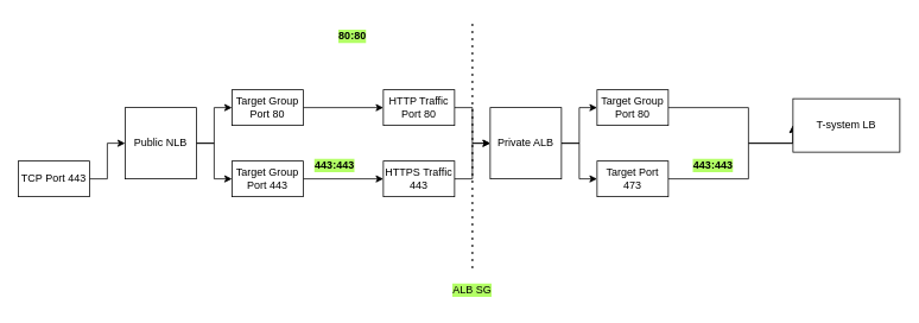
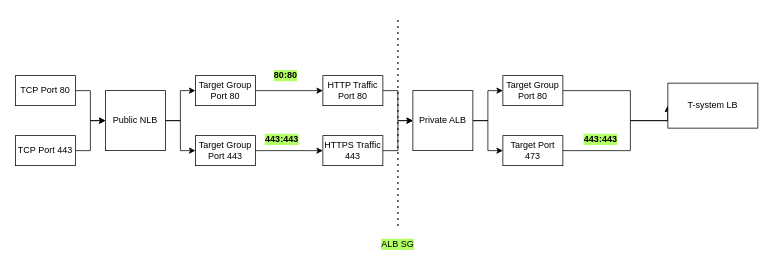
- <mxCell id="27" value="&lt;b&gt;80:80&lt;/b&gt;" style="text;html=1;align=center;verticalAlign=middle;resizable=0;points=[];autosize=1;strokeColor=none;fillColor=none;labelBackgroundColor=#B3FF66;" vertex="1" parent="1"><mxGeometry x="370" y="30" width="50" height="20" as="geometry" /></mxCell>
+ <mxCell id="27" value="&lt;b&gt;80:80&lt;/b&gt;" style="text;html=1;align=center;verticalAlign=middle;resizable=0;points=[];autosize=1;strokeColor=none;fillColor=none;labelBackgroundColor=#B3FF66;" vertex="1" parent="1"><mxGeometry x="355" y="90" width="50" height="20" as="geometry" /></mxCell>
+ <mxCell id="3" value="TCP Port 80" style="rounded=0;whiteSpace=wrap;html=1;" vertex="1" parent="1"><mxGeometry x="20" y="100" width="80" height="40" as="geometry" /></mxCell>
+ <mxCell id="2" style="edgeStyle=orthogonalEdgeStyle;rounded=0;orthogonalLoop=1;jettySize=auto;html=1;exitX=1;exitY=0.5;exitDx=0;exitDy=0;entryX=0;entryY=0.5;entryDx=0;entryDy=0;" edge="1" parent="1" source="3" target="8"><mxGeometry relative="1" as="geometry" /></mxCell>
